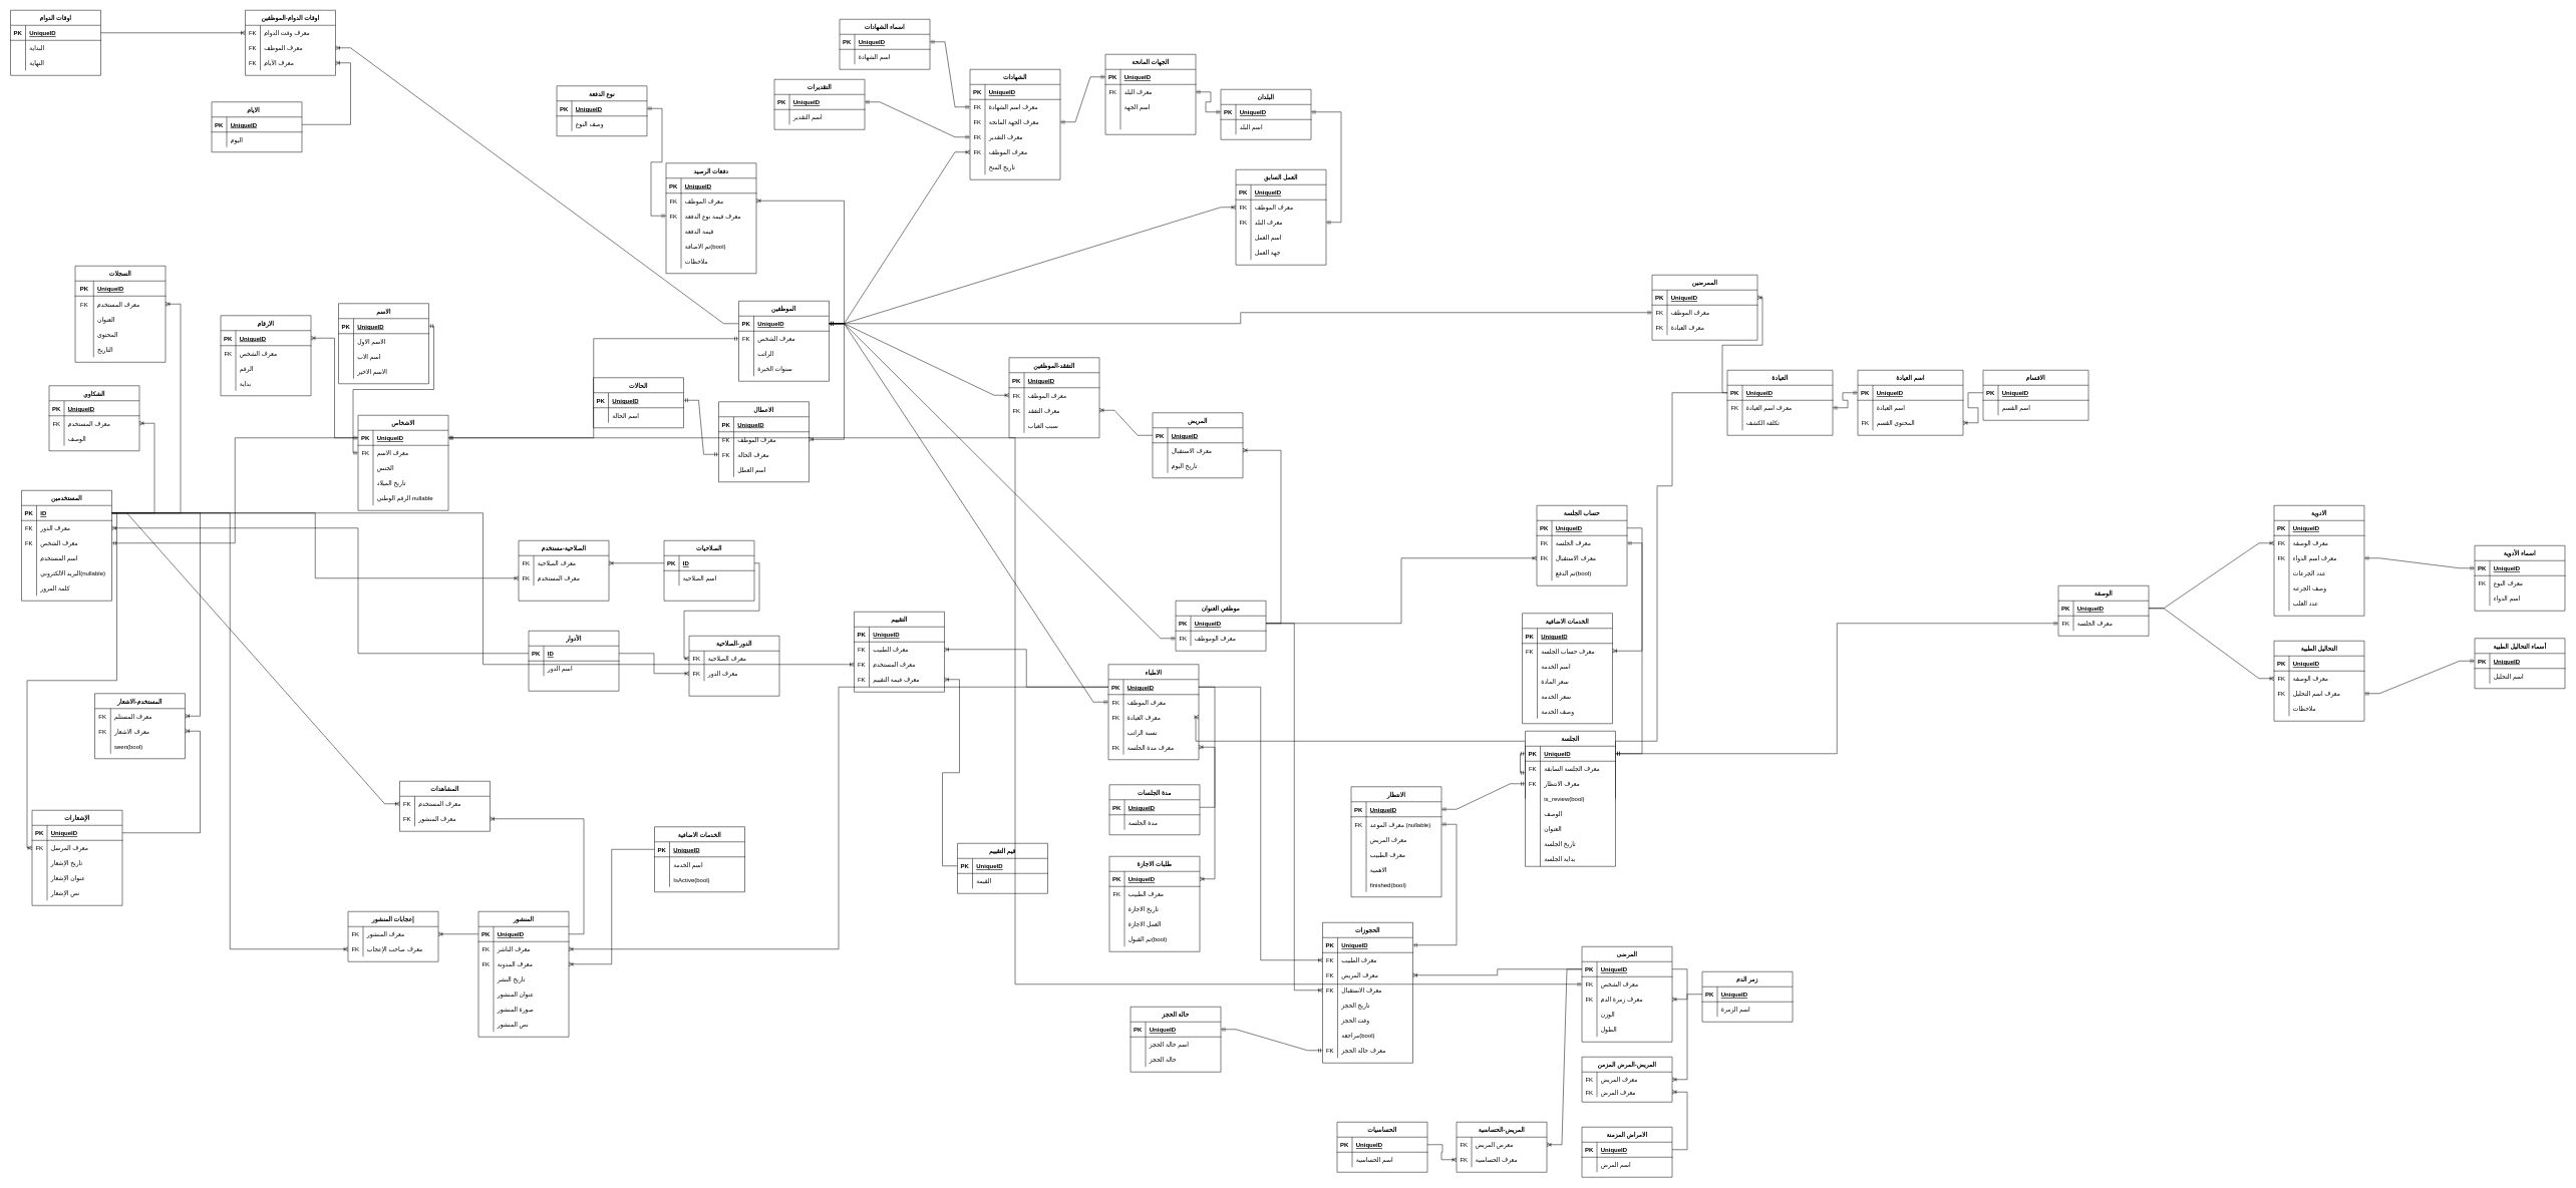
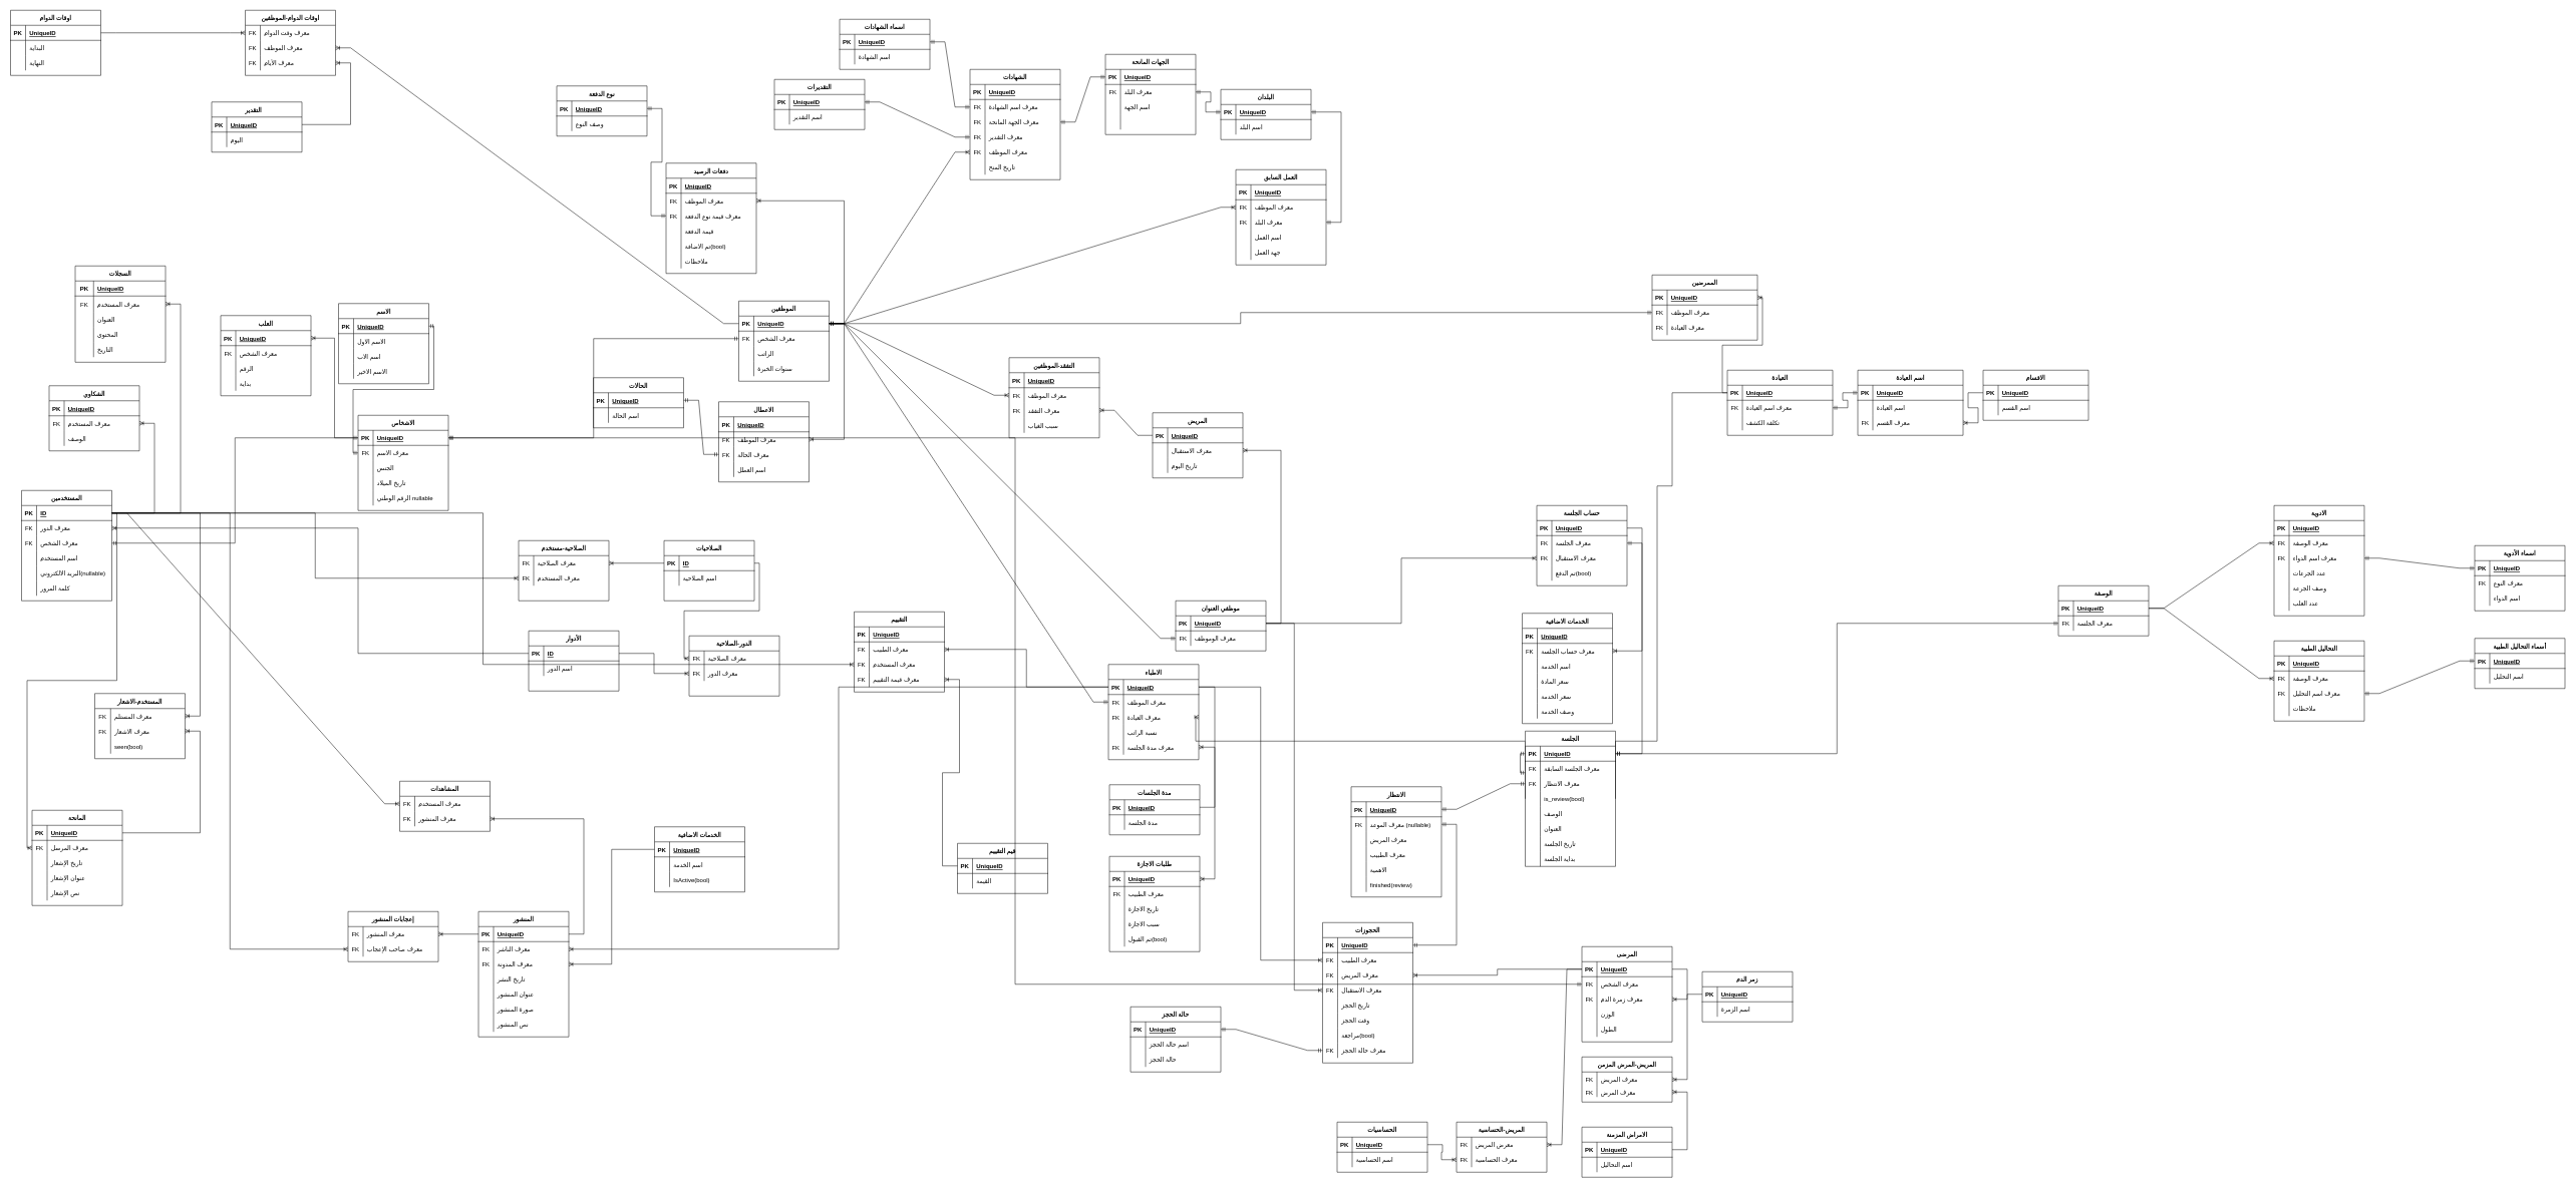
- <mxCell id="191" value="الايام    " style="shape=table;startSize=30;container=1;collapsible=1;childLayout=tableLayout;fixedRows=1;rowLines=0;fontStyle=1;align=center;resizeLast=1;" parent="1" vertex="1"><mxGeometry x="421" y="203" width="180" height="100" as="geometry" /></mxCell>
+ <mxCell id="191" value="التقدير    " style="shape=table;startSize=30;container=1;collapsible=1;childLayout=tableLayout;fixedRows=1;rowLines=0;fontStyle=1;align=center;resizeLast=1;" parent="1" vertex="1"><mxGeometry x="421" y="203" width="180" height="100" as="geometry" /></mxCell>
- <mxCell id="67" value="الارقام" style="shape=table;startSize=30;container=1;collapsible=1;childLayout=tableLayout;fixedRows=1;rowLines=0;fontStyle=1;align=center;resizeLast=1;" parent="1" vertex="1"><mxGeometry x="439" y="629" width="180" height="160" as="geometry" /></mxCell>
+ <mxCell id="67" value="العلب" style="shape=table;startSize=30;container=1;collapsible=1;childLayout=tableLayout;fixedRows=1;rowLines=0;fontStyle=1;align=center;resizeLast=1;" parent="1" vertex="1"><mxGeometry x="439" y="629" width="180" height="160" as="geometry" /></mxCell>
- <mxCell id="441" value="المحتوى القسم" style="shape=partialRectangle;connectable=0;fillColor=none;top=0;left=0;bottom=0;right=0;align=left;spacingLeft=6;overflow=hidden;" parent="439" vertex="1"><mxGeometry x="30" width="180" height="30" as="geometry"><mxRectangle width="180" height="30" as="alternateBounds" /></mxGeometry></mxCell>
+ <mxCell id="441" value="معرف القسم" style="shape=partialRectangle;connectable=0;fillColor=none;top=0;left=0;bottom=0;right=0;align=left;spacingLeft=6;overflow=hidden;" parent="439" vertex="1"><mxGeometry x="30" width="180" height="30" as="geometry"><mxRectangle width="180" height="30" as="alternateBounds" /></mxGeometry></mxCell>
- <mxCell id="487" value="الإشعارات" style="shape=table;startSize=30;container=1;collapsible=1;childLayout=tableLayout;fixedRows=1;rowLines=0;fontStyle=1;align=center;resizeLast=1;" parent="1" vertex="1"><mxGeometry x="63" y="1616" width="180" height="190" as="geometry" /></mxCell>
+ <mxCell id="487" value="المانحة" style="shape=table;startSize=30;container=1;collapsible=1;childLayout=tableLayout;fixedRows=1;rowLines=0;fontStyle=1;align=center;resizeLast=1;" parent="1" vertex="1"><mxGeometry x="63" y="1616" width="180" height="190" as="geometry" /></mxCell>
- <mxCell id="755" value="finished(bool)" style="shape=partialRectangle;connectable=0;fillColor=none;top=0;left=0;bottom=0;right=0;align=left;spacingLeft=6;overflow=hidden;" vertex="1" parent="753"><mxGeometry x="30" width="150" height="30" as="geometry"><mxRectangle width="150" height="30" as="alternateBounds" /></mxGeometry></mxCell>
+ <mxCell id="755" value="finished(review)" style="shape=partialRectangle;connectable=0;fillColor=none;top=0;left=0;bottom=0;right=0;align=left;spacingLeft=6;overflow=hidden;" vertex="1" parent="753"><mxGeometry x="30" width="150" height="30" as="geometry"><mxRectangle width="150" height="30" as="alternateBounds" /></mxGeometry></mxCell>
- <mxCell id="658" value="العمل الاجازة" style="shape=partialRectangle;connectable=0;fillColor=none;top=0;left=0;bottom=0;right=0;align=left;spacingLeft=6;overflow=hidden;" parent="656" vertex="1"><mxGeometry x="30" width="150" height="30" as="geometry"><mxRectangle width="150" height="30" as="alternateBounds" /></mxGeometry></mxCell>
+ <mxCell id="658" value="سبب الاجازة" style="shape=partialRectangle;connectable=0;fillColor=none;top=0;left=0;bottom=0;right=0;align=left;spacingLeft=6;overflow=hidden;" parent="656" vertex="1"><mxGeometry x="30" width="150" height="30" as="geometry"><mxRectangle width="150" height="30" as="alternateBounds" /></mxGeometry></mxCell>
- <mxCell id="382" value="اسم المرض" style="shape=partialRectangle;connectable=0;fillColor=none;top=0;left=0;bottom=0;right=0;align=left;spacingLeft=6;overflow=hidden;" parent="380" vertex="1"><mxGeometry x="30" width="150" height="30" as="geometry"><mxRectangle width="150" height="30" as="alternateBounds" /></mxGeometry></mxCell>
+ <mxCell id="382" value="اسم التحاليل" style="shape=partialRectangle;connectable=0;fillColor=none;top=0;left=0;bottom=0;right=0;align=left;spacingLeft=6;overflow=hidden;" parent="380" vertex="1"><mxGeometry x="30" width="150" height="30" as="geometry"><mxRectangle width="150" height="30" as="alternateBounds" /></mxGeometry></mxCell>
